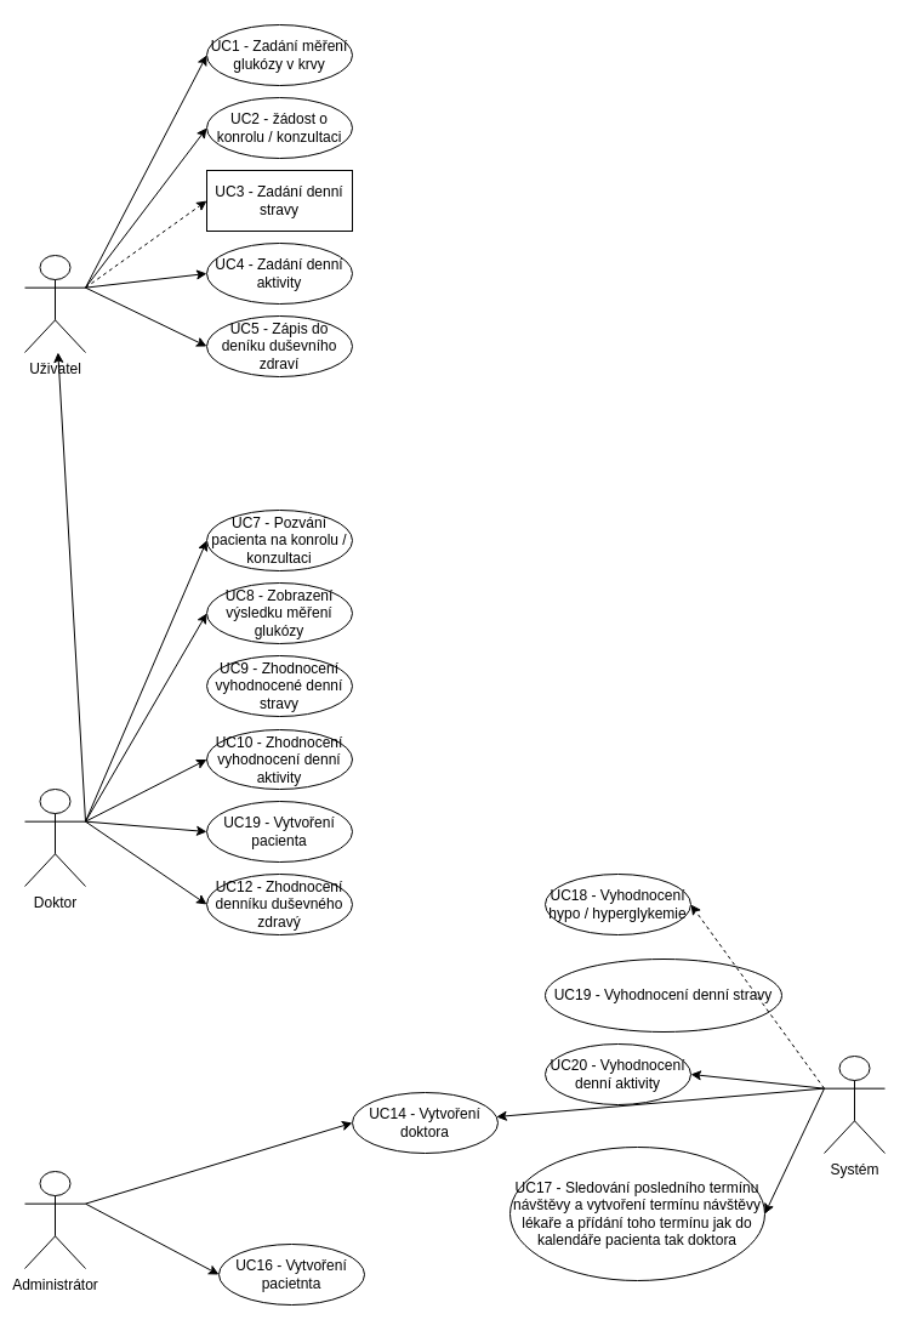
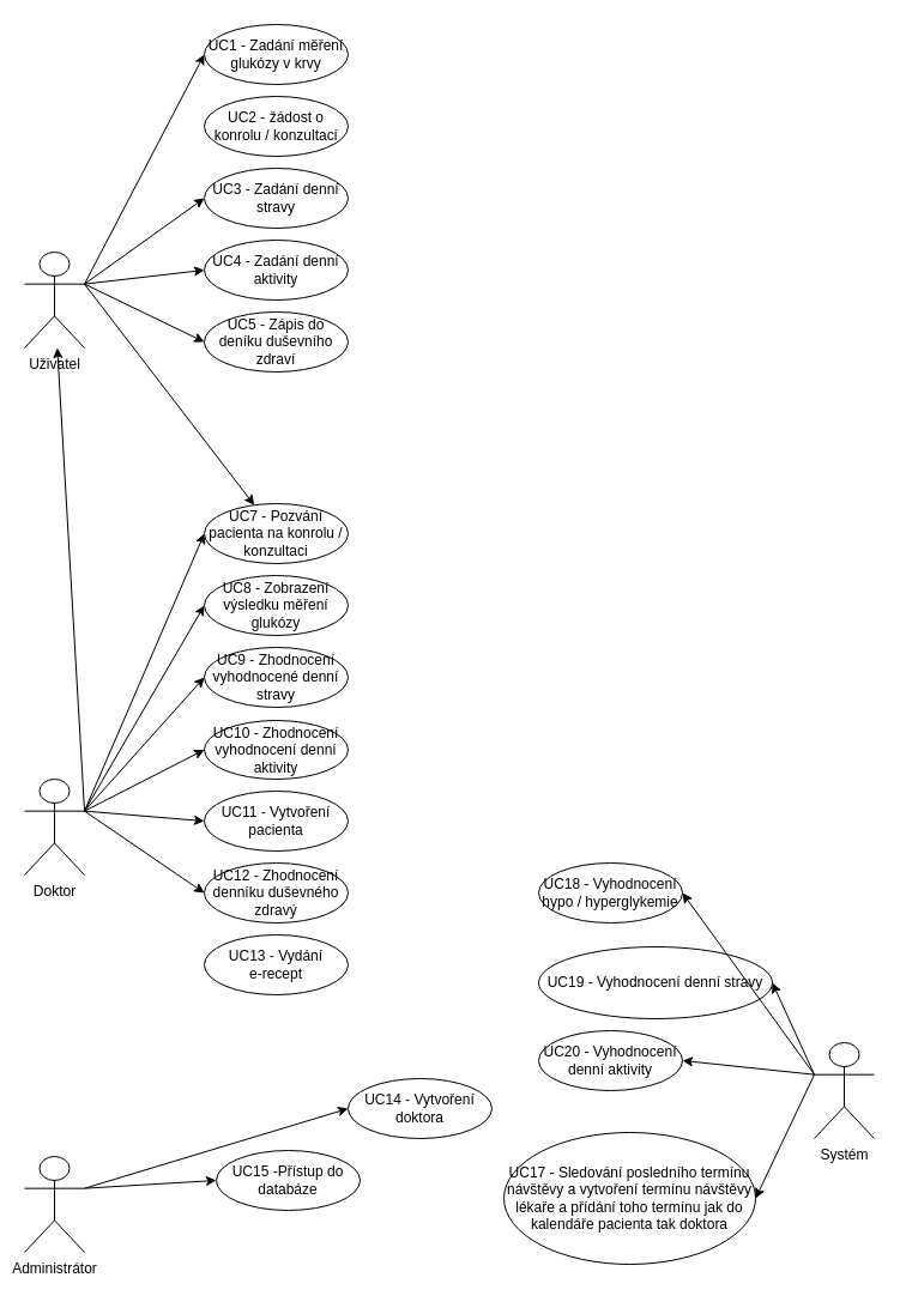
- <mxCell id="29" value="UC3 - Zadání denní stravy" style="whiteSpace=wrap;html=1;strokeColor=#000000;rounded=0;" parent="1" vertex="1"><mxGeometry x="170" y="140" width="120" height="50" as="geometry" /></mxCell>
+ <mxCell id="29" value="UC3 - Zadání denní stravy" style="ellipse;whiteSpace=wrap;html=1;strokeColor=#000000;" parent="1" vertex="1"><mxGeometry x="170" y="140" width="120" height="50" as="geometry" /></mxCell>
- <mxCell id="34" value="" style="endArrow=classic;html=1;entryX=0;entryY=0.5;entryDx=0;entryDy=0;exitX=1;exitY=0.333;exitDx=0;exitDy=0;exitPerimeter=0;strokeColor=#000000;" parent="1" source="27" target="32" edge="1"><mxGeometry width="50" height="50" relative="1" as="geometry"><mxPoint x="49" y="240" as="sourcePoint" /><mxPoint x="169" y="305" as="targetPoint" /></mxGeometry></mxCell>
+ <mxCell id="34" value="" style="endArrow=classic;html=1;exitX=1;exitY=0.333;exitDx=0;exitDy=0;exitPerimeter=0;strokeColor=#000000;" parent="1" source="27" target="20" edge="1"><mxGeometry width="50" height="50" relative="1" as="geometry"><mxPoint x="49" y="240" as="sourcePoint" /><mxPoint x="169" y="305" as="targetPoint" /></mxGeometry></mxCell>
- <mxCell id="25" style="edgeStyle=none;html=1;exitX=1;exitY=0.333;exitDx=0;exitDy=0;exitPerimeter=0;entryX=0;entryY=0.5;entryDx=0;entryDy=0;strokeColor=#000000;dashed=1;" parent="1" source="27" target="29" edge="1"><mxGeometry relative="1" as="geometry" /></mxCell>
+ <mxCell id="25" style="edgeStyle=none;html=1;exitX=1;exitY=0.333;exitDx=0;exitDy=0;exitPerimeter=0;entryX=0;entryY=0.5;entryDx=0;entryDy=0;strokeColor=#000000;" parent="1" source="27" target="29" edge="1"><mxGeometry relative="1" as="geometry" /></mxCell>
+ <mxCell id="12" style="edgeStyle=none;html=1;exitX=1;exitY=0.333;exitDx=0;exitDy=0;exitPerimeter=0;entryX=0;entryY=0.5;entryDx=0;entryDy=0;strokeColor=#000000;" parent="1" source="13" target="15" edge="1"><mxGeometry relative="1" as="geometry" /></mxCell>
- <mxCell id="17" value="UC19 - Vytvoření pacienta" style="ellipse;whiteSpace=wrap;html=1;strokeColor=#000000;" parent="1" vertex="1"><mxGeometry x="170" y="660" width="120" height="50" as="geometry" /></mxCell>
+ <mxCell id="17" value="UC11 - Vytvoření pacienta" style="ellipse;whiteSpace=wrap;html=1;strokeColor=#000000;" parent="1" vertex="1"><mxGeometry x="170" y="660" width="120" height="50" as="geometry" /></mxCell>
+ <mxCell id="19" value="UC13 - Vydání&lt;br&gt;e-recept" style="ellipse;whiteSpace=wrap;html=1;strokeColor=#000000;" parent="1" vertex="1"><mxGeometry x="170" y="780" width="120" height="50" as="geometry" /></mxCell>
- <mxCell id="43" style="edgeStyle=none;html=1;entryX=1;entryY=0.5;entryDx=0;entryDy=0;strokeColor=#000000;exitX=0;exitY=0.333;exitDx=0;exitDy=0;exitPerimeter=0;dashed=1;" edge="1" parent="1" source="36" target="42"><mxGeometry relative="1" as="geometry"><mxPoint x="670" y="810" as="sourcePoint" /><mxPoint x="579" y="825" as="targetPoint" /></mxGeometry></mxCell>
+ <mxCell id="43" style="edgeStyle=none;html=1;entryX=1;entryY=0.5;entryDx=0;entryDy=0;strokeColor=#000000;exitX=0;exitY=0.333;exitDx=0;exitDy=0;exitPerimeter=0;" edge="1" parent="1" source="36" target="42"><mxGeometry relative="1" as="geometry"><mxPoint x="670" y="810" as="sourcePoint" /><mxPoint x="579" y="825" as="targetPoint" /></mxGeometry></mxCell>
- <mxCell id="35" style="edgeStyle=none;html=1;exitX=0;exitY=0.333;exitDx=0;exitDy=0;exitPerimeter=0;strokeColor=#000000;" parent="1" source="36" target="8" edge="1"><mxGeometry relative="1" as="geometry" /></mxCell>
+ <mxCell id="35" style="edgeStyle=none;html=1;exitX=0;exitY=0.333;exitDx=0;exitDy=0;exitPerimeter=0;entryX=1;entryY=0.5;entryDx=0;entryDy=0;strokeColor=#000000;" parent="1" source="36" target="37" edge="1"><mxGeometry relative="1" as="geometry" /></mxCell>
+ <mxCell id="6" value="UC15 -Přístup do databáze" style="ellipse;whiteSpace=wrap;html=1;strokeColor=#000000;" parent="1" vertex="1"><mxGeometry x="180" y="960" width="120" height="50" as="geometry" /></mxCell>
+ <mxCell id="2" style="edgeStyle=none;html=1;exitX=1;exitY=0.333;exitDx=0;exitDy=0;exitPerimeter=0;entryX=0;entryY=0.5;entryDx=0;entryDy=0;strokeColor=#000000;" parent="1" source="5" target="6" edge="1"><mxGeometry relative="1" as="geometry" /></mxCell>
- <mxCell id="4" style="edgeStyle=none;html=1;exitX=1;exitY=0.333;exitDx=0;exitDy=0;exitPerimeter=0;entryX=0;entryY=0.5;entryDx=0;entryDy=0;strokeColor=#000000;" parent="1" source="5" target="7" edge="1"><mxGeometry relative="1" as="geometry" /></mxCell>
- <mxCell id="7" value="UC16 - Vytvoření pacietnta" style="ellipse;whiteSpace=wrap;html=1;strokeColor=#000000;" parent="1" vertex="1"><mxGeometry x="180" y="1025" width="120" height="50" as="geometry" /></mxCell>
